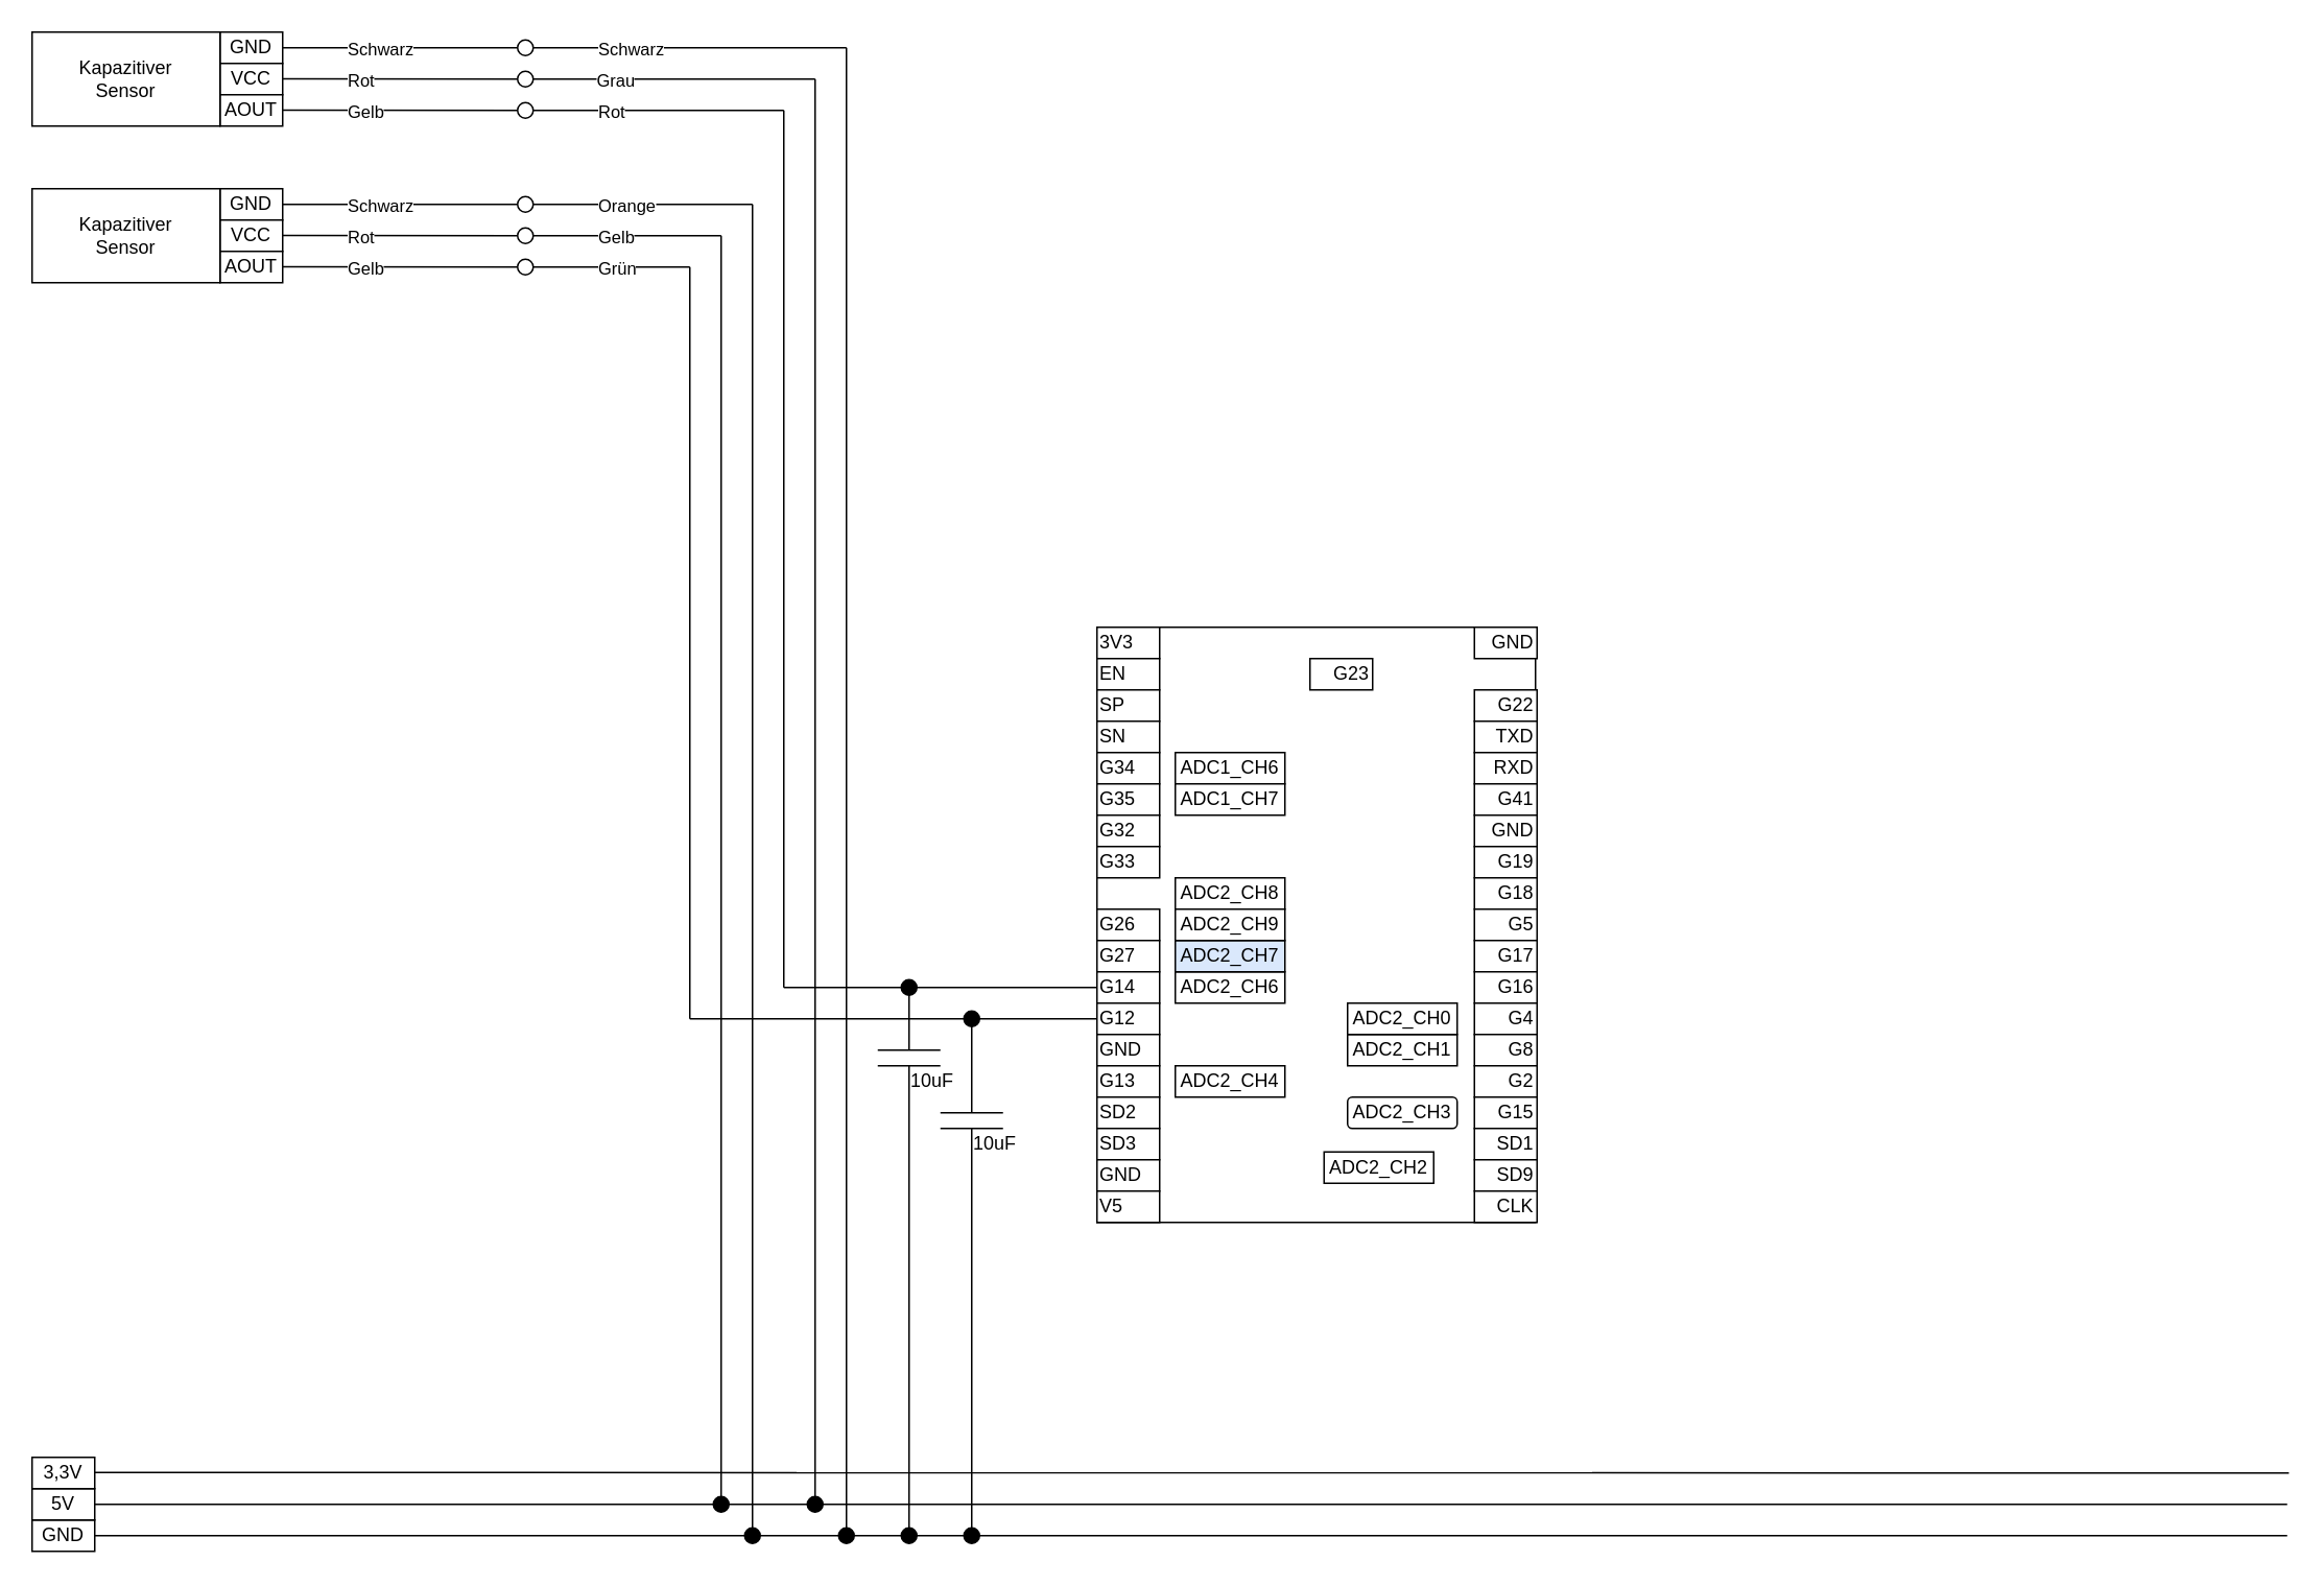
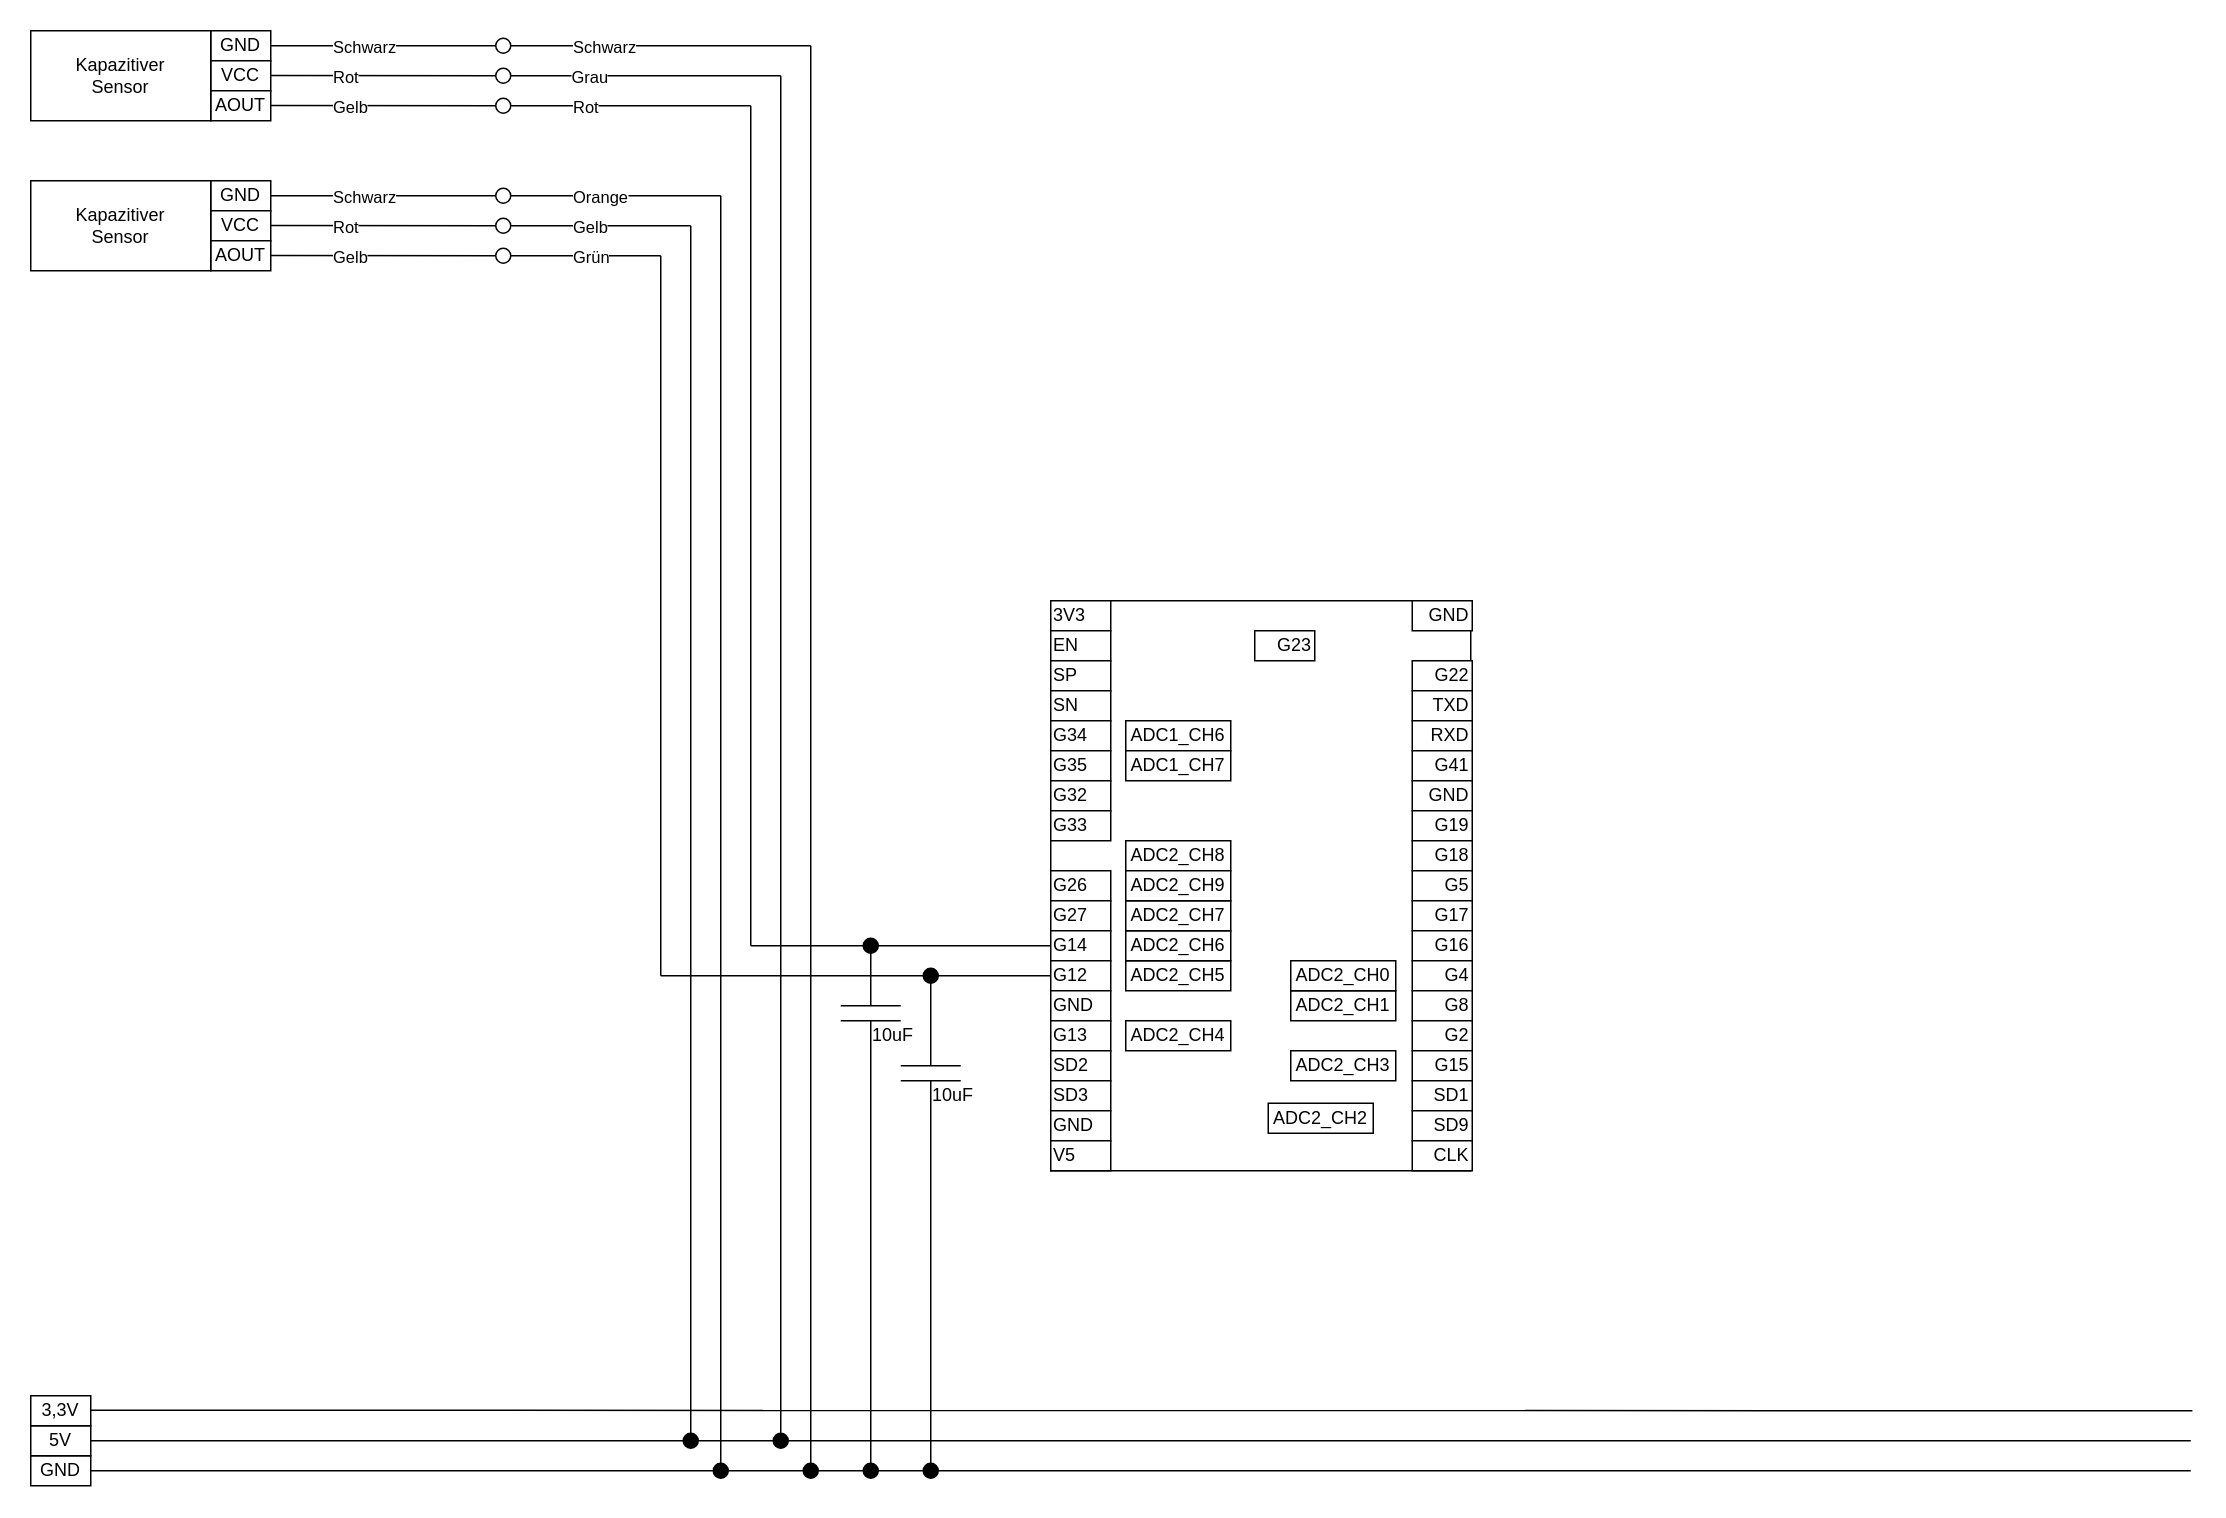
- <mxCell id="106" value="ADC2_CH7" style="rounded=0;whiteSpace=wrap;html=1;fillColor=#dae8fc;" vertex="1" parent="56"><mxGeometry x="50" y="200" width="70" height="20" as="geometry" /></mxCell>
+ <mxCell id="106" value="ADC2_CH7" style="rounded=0;whiteSpace=wrap;html=1;" vertex="1" parent="56"><mxGeometry x="50" y="200" width="70" height="20" as="geometry" /></mxCell>
+ <mxCell id="104" value="ADC2_CH5" style="rounded=0;whiteSpace=wrap;html=1;" vertex="1" parent="56"><mxGeometry x="50" y="240" width="70" height="20" as="geometry" /></mxCell>
- <mxCell id="102" value="ADC2_CH3" style="whiteSpace=wrap;html=1;rounded=1;" vertex="1" parent="56"><mxGeometry x="160" y="300" width="70" height="20" as="geometry" /></mxCell>
+ <mxCell id="102" value="ADC2_CH3" style="rounded=0;whiteSpace=wrap;html=1;" vertex="1" parent="56"><mxGeometry x="160" y="300" width="70" height="20" as="geometry" /></mxCell>
